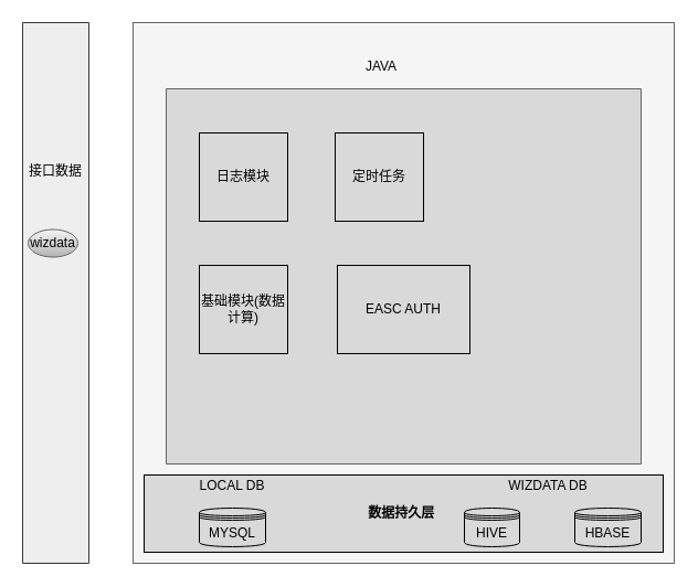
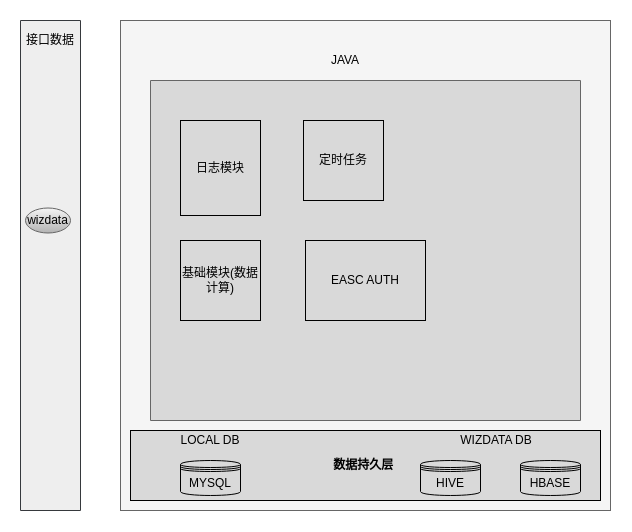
- <mxCell id="10" value="接口数据" style="text;html=1;strokeColor=none;fillColor=none;align=center;verticalAlign=middle;whiteSpace=wrap;rounded=0;" vertex="1" parent="1"><mxGeometry x="25" y="145" width="50" height="20" as="geometry" /></mxCell>
+ <mxCell id="10" value="接口数据" style="text;html=1;strokeColor=none;fillColor=none;align=center;verticalAlign=middle;whiteSpace=wrap;rounded=0;" vertex="1" parent="1"><mxGeometry x="25" y="30" width="50" height="20" as="geometry" /></mxCell>
- <mxCell id="14" value="日志模块" style="whiteSpace=wrap;html=1;aspect=fixed;fillColor=#D9D9D9;gradientColor=none;" vertex="1" parent="1"><mxGeometry x="180" y="120" width="80" height="80" as="geometry" /></mxCell>
+ <mxCell id="14" value="日志模块" style="whiteSpace=wrap;html=1;aspect=fixed;fillColor=#D9D9D9;gradientColor=none;" vertex="1" parent="1"><mxGeometry x="180" y="120" width="80" height="95" as="geometry" /></mxCell>
- <mxCell id="7" value="HIVE" style="shape=datastore;whiteSpace=wrap;html=1;fillColor=#D9D9D9;" vertex="1" parent="1"><mxGeometry x="420" y="460" width="50" height="35" as="geometry" /></mxCell>
+ <mxCell id="7" value="HIVE" style="shape=datastore;whiteSpace=wrap;html=1;fillColor=#D9D9D9;" vertex="1" parent="1"><mxGeometry x="420" y="460" width="60" height="35" as="geometry" /></mxCell>
